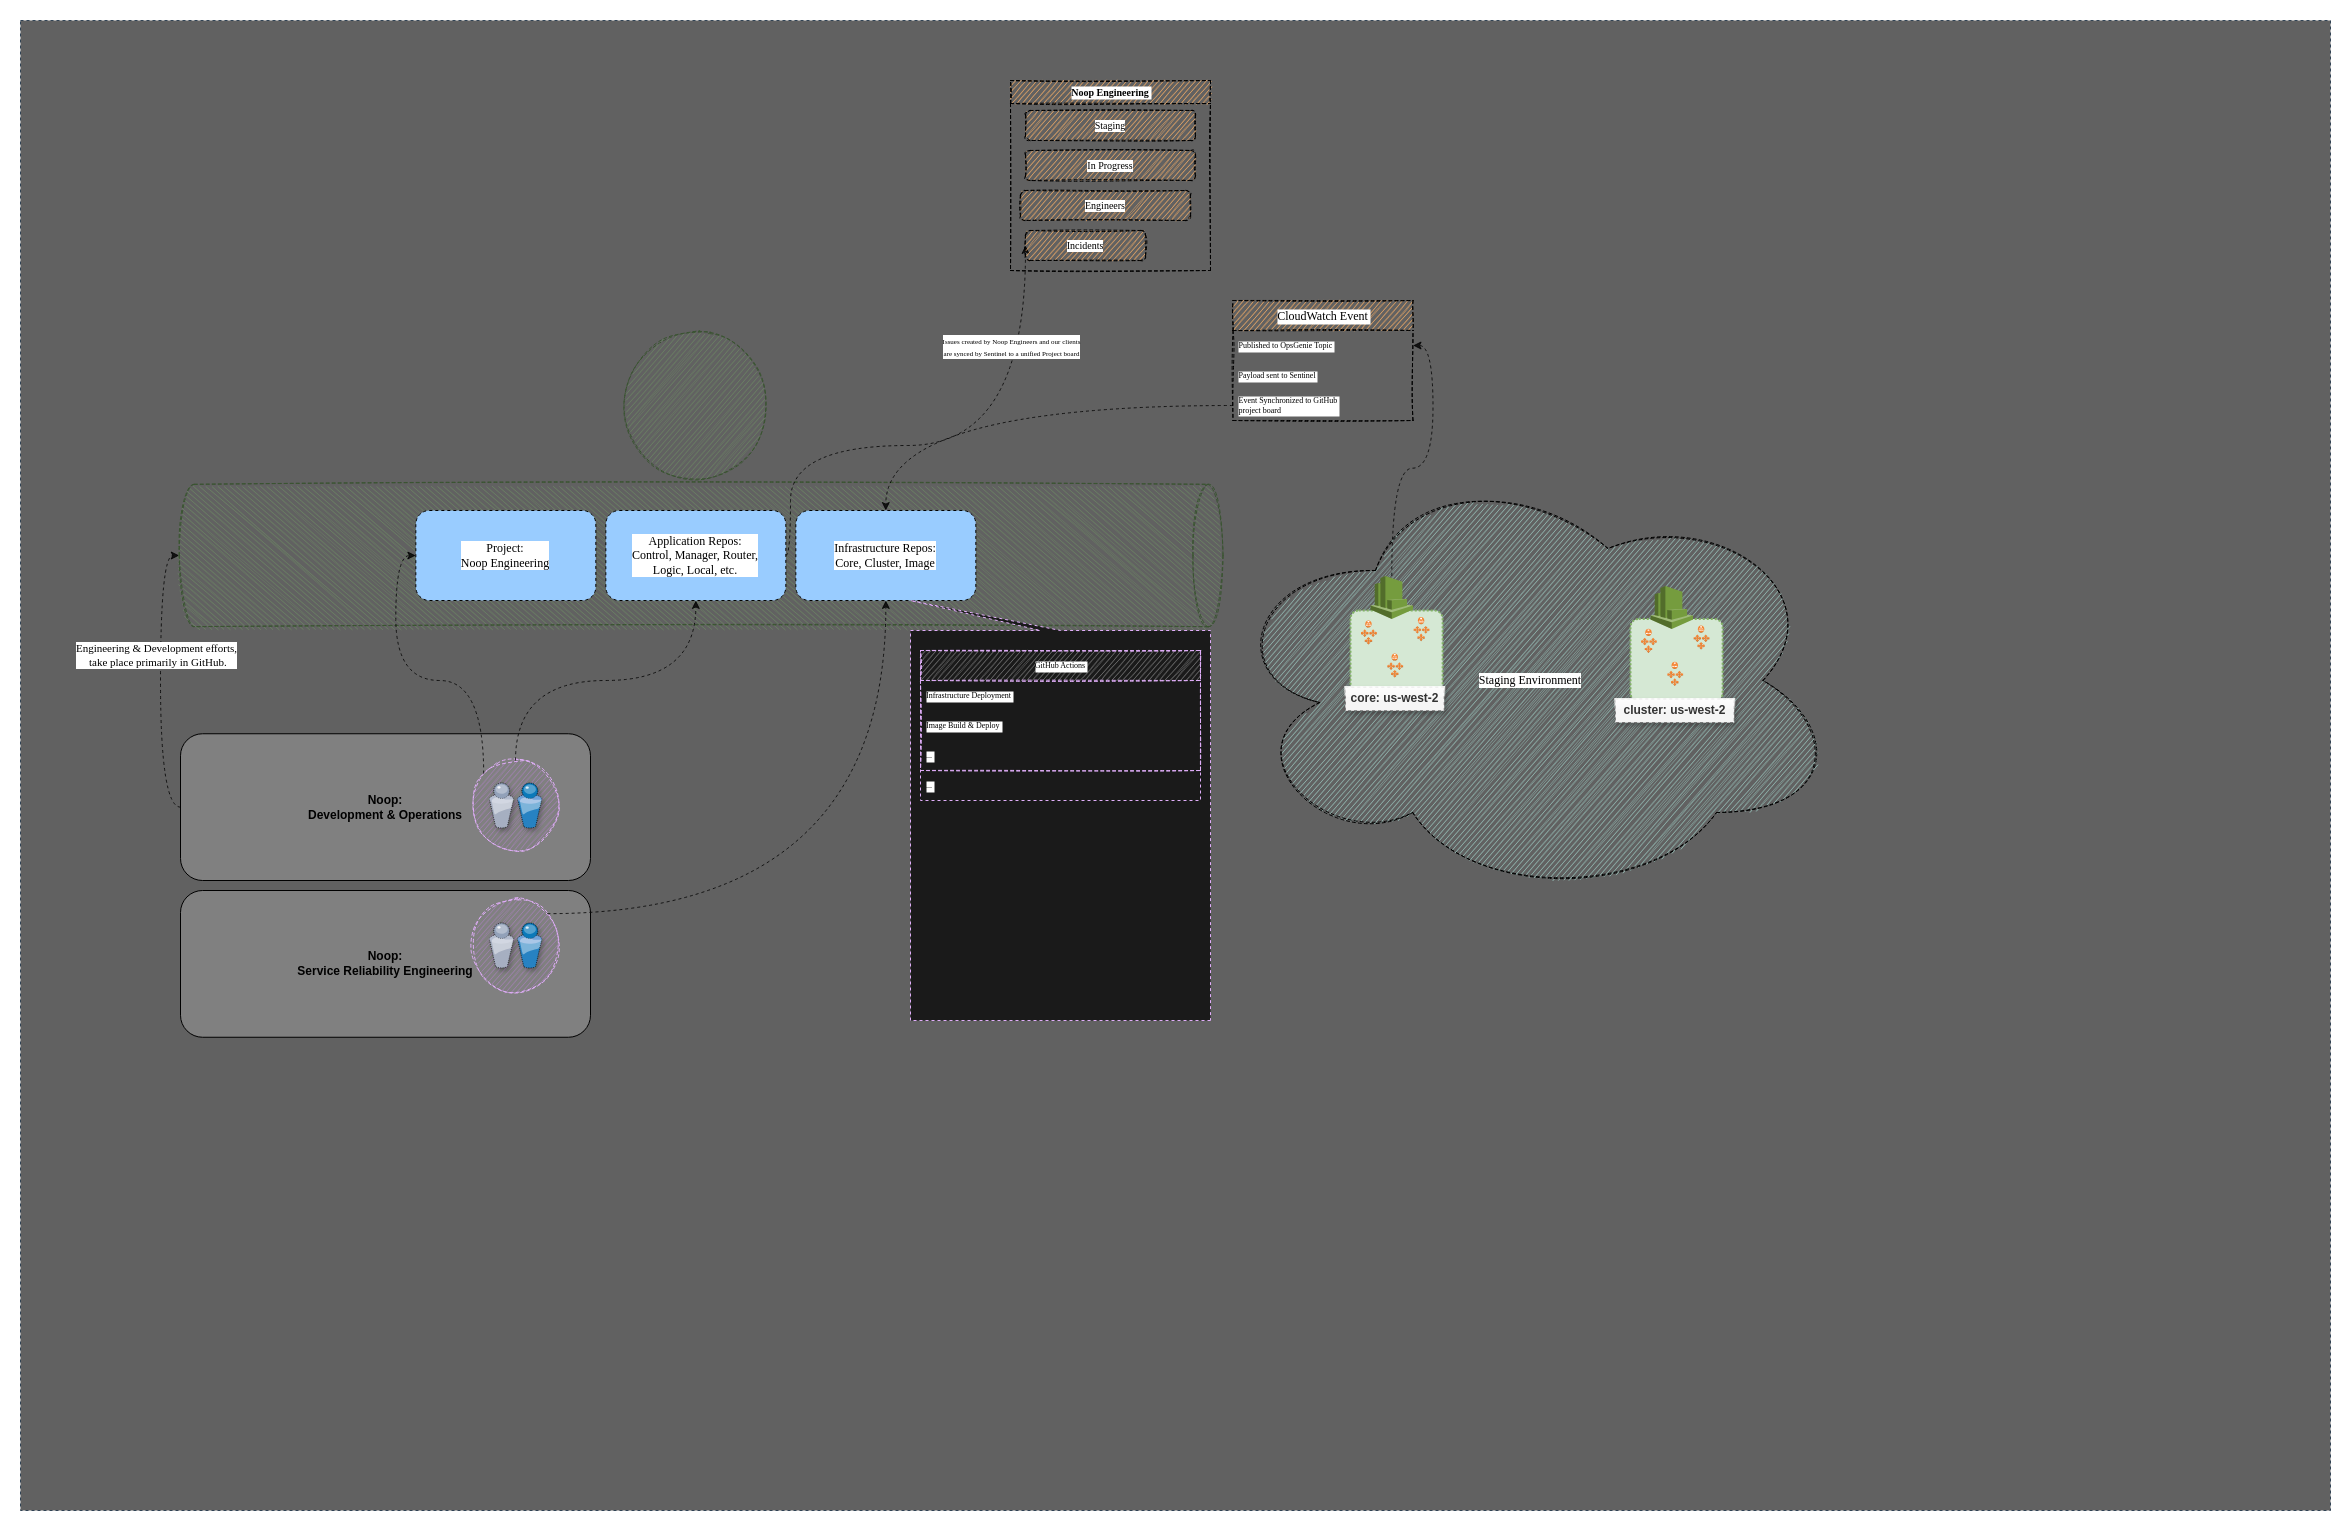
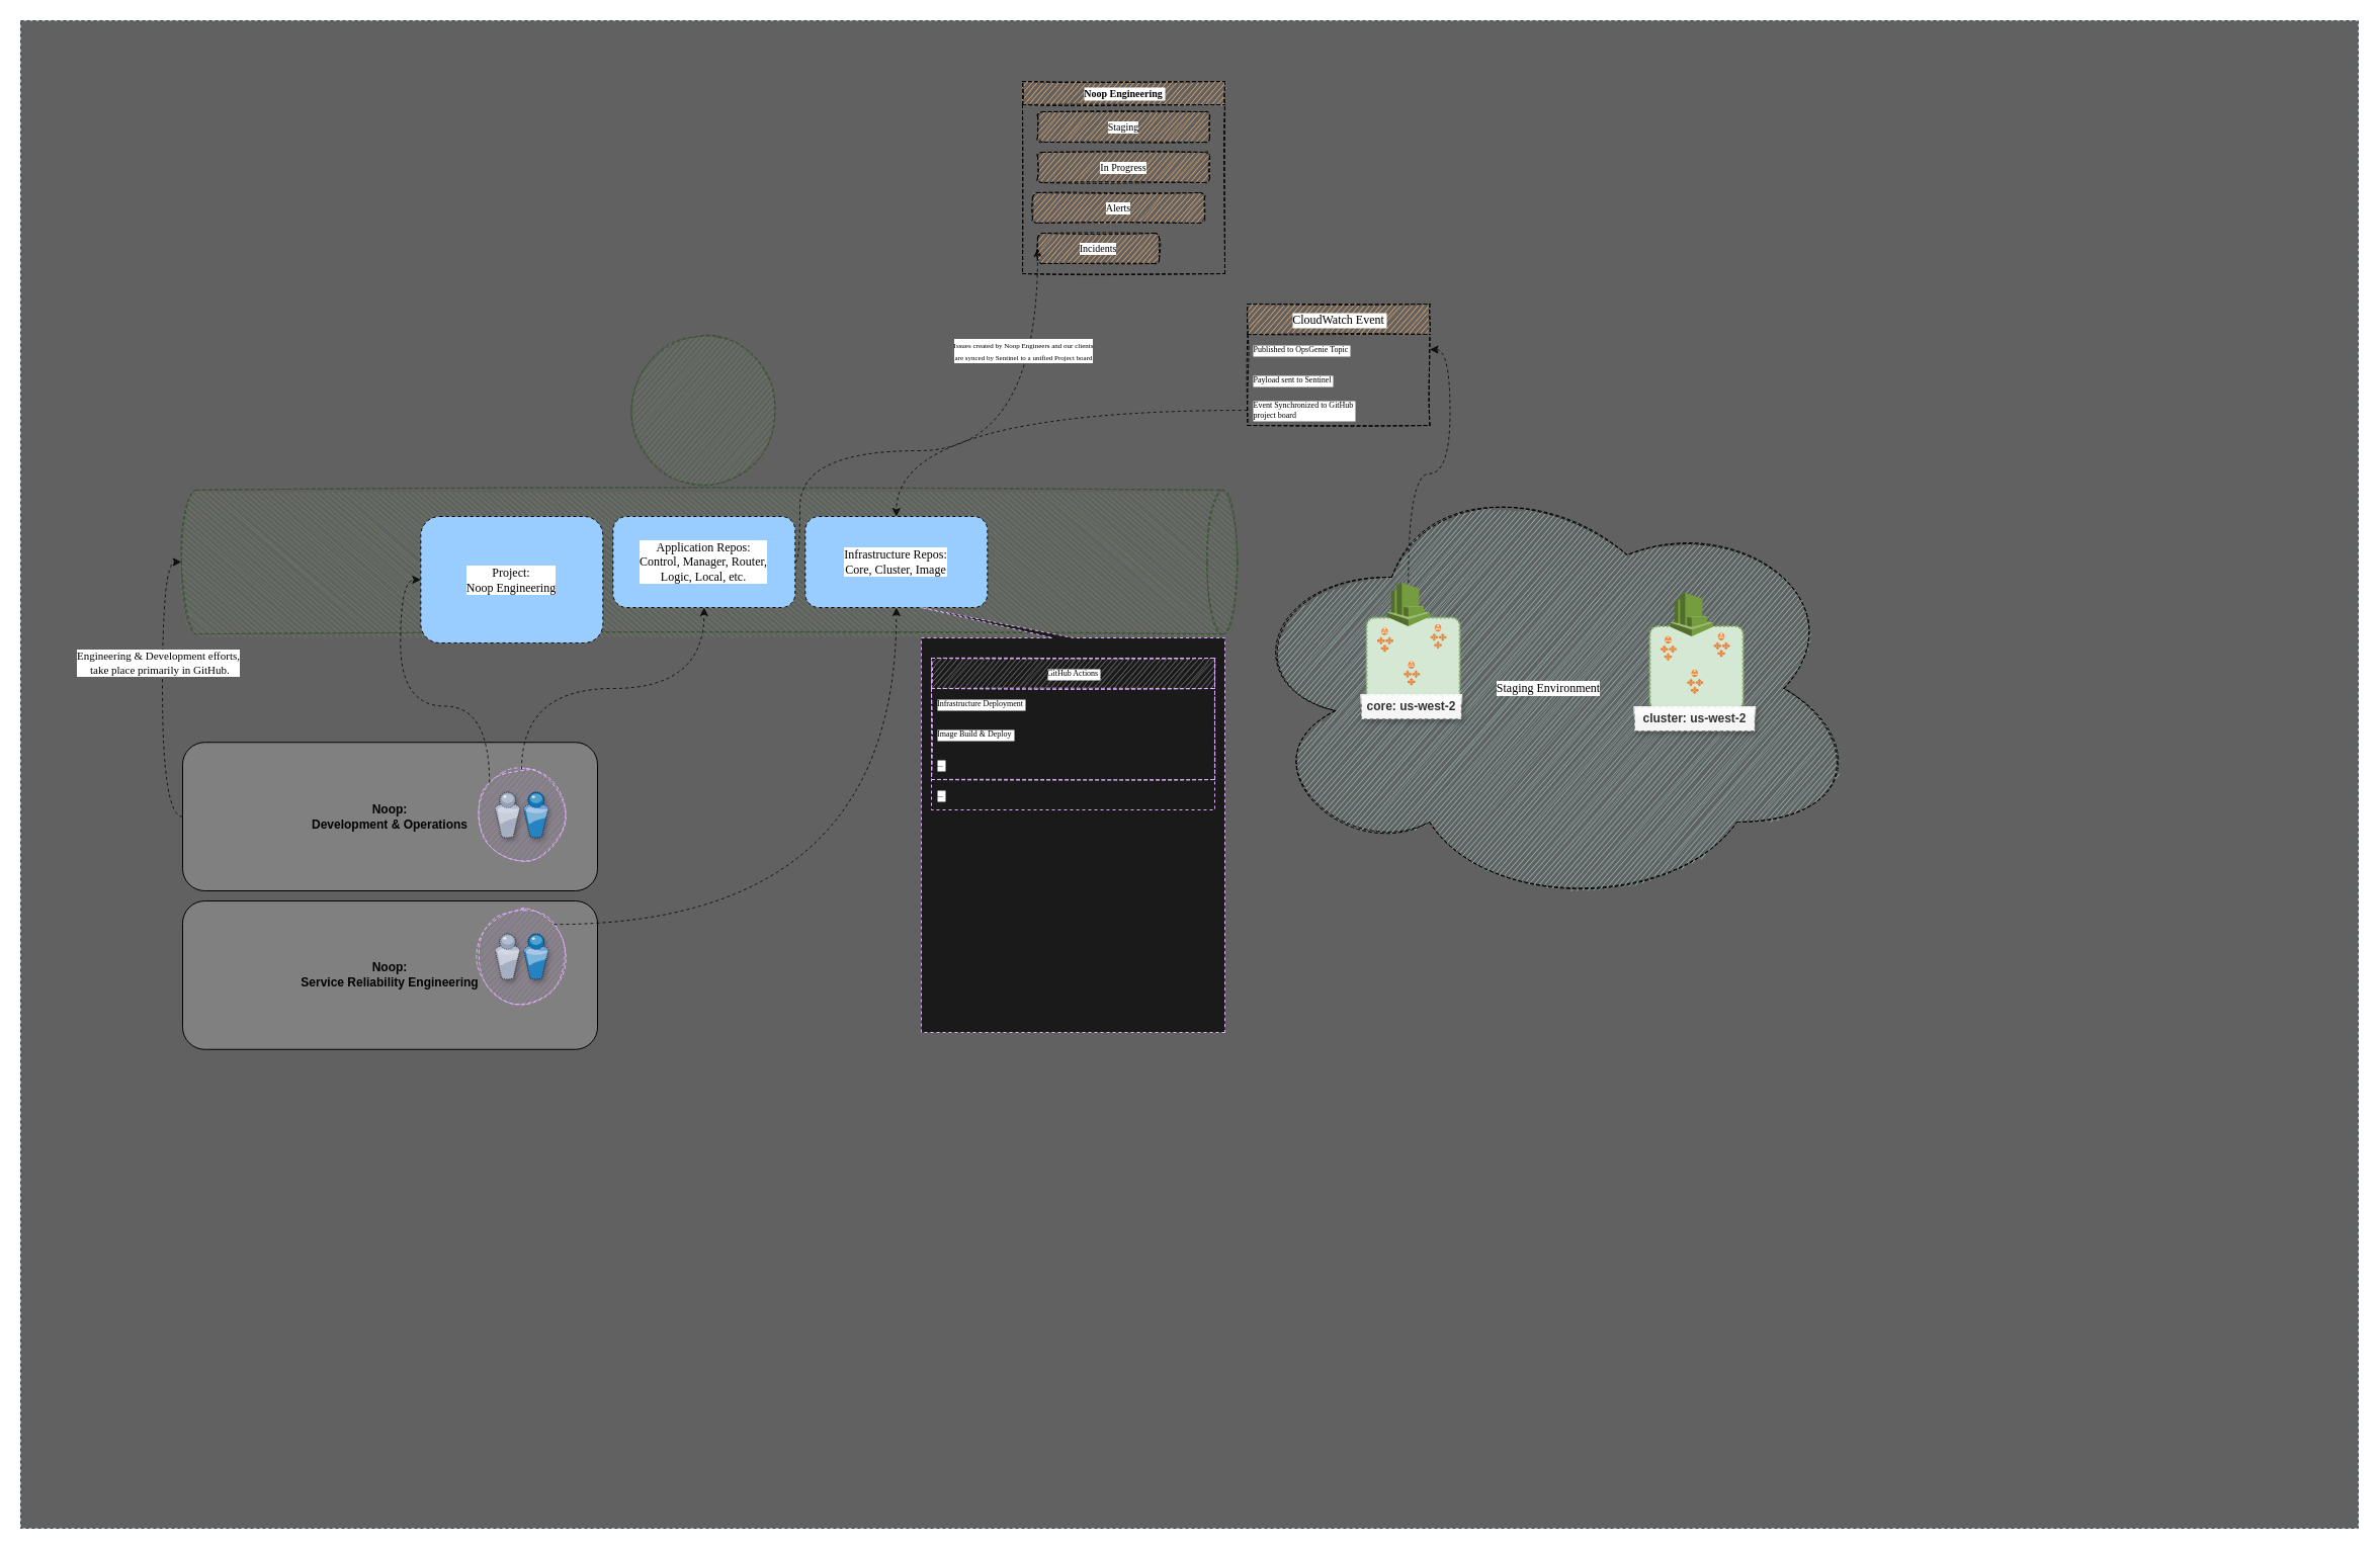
- <mxCell id="60" value="Engineers" style="rounded=1;whiteSpace=wrap;html=1;shadow=0;glass=0;dashed=1;labelBackgroundColor=#FFFFFF;sketch=1;fontFamily=Comic Sans MS;fontSize=10;fontColor=#000000;fillColor=#FFB366;gradientColor=none;" vertex="1" parent="59"><mxGeometry x="10" y="110" width="170" height="30" as="geometry" /></mxCell>
+ <mxCell id="60" value="Alerts" style="rounded=1;whiteSpace=wrap;html=1;shadow=0;glass=0;dashed=1;labelBackgroundColor=#FFFFFF;sketch=1;fontFamily=Comic Sans MS;fontSize=10;fontColor=#000000;fillColor=#FFB366;gradientColor=none;" vertex="1" parent="59"><mxGeometry x="10" y="110" width="170" height="30" as="geometry" /></mxCell>
- <mxCell id="10" value="Project:&lt;br&gt;Noop Engineering" style="rounded=1;whiteSpace=wrap;html=1;shadow=0;glass=0;dashed=1;labelBackgroundColor=#FFFFFF;sketch=0;fontFamily=Comic Sans MS;fillColor=#99CCFF;gradientColor=none;" vertex="1" parent="1"><mxGeometry x="415.33" y="510" width="180" height="90" as="geometry" /></mxCell>
+ <mxCell id="10" value="Project:&lt;br&gt;Noop Engineering" style="rounded=1;whiteSpace=wrap;html=1;shadow=0;glass=0;dashed=1;labelBackgroundColor=#FFFFFF;sketch=0;fontFamily=Comic Sans MS;fillColor=#99CCFF;gradientColor=none;" vertex="1" parent="1"><mxGeometry x="415.33" y="510" width="180" height="125" as="geometry" /></mxCell>
